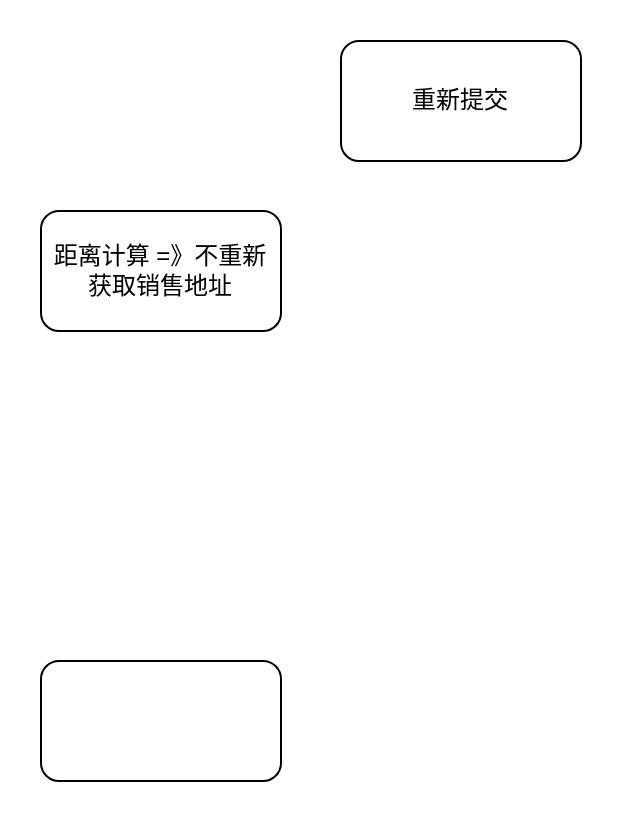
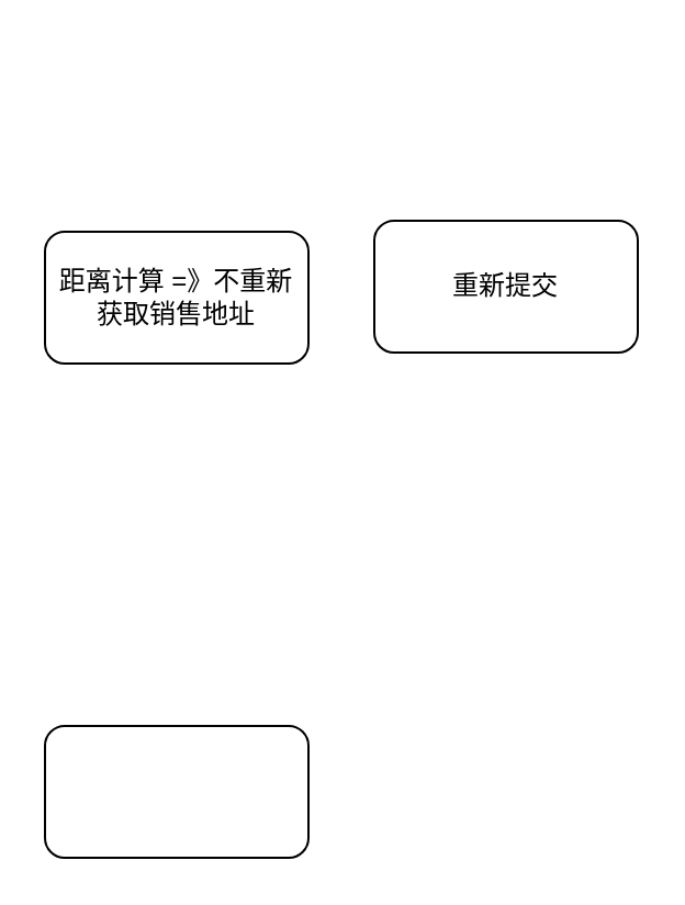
- <mxCell id="2" value="重新提交" style="rounded=1;whiteSpace=wrap;html=1;" vertex="1" parent="1"><mxGeometry x="170" y="20" width="120" height="60" as="geometry" /></mxCell>
+ <mxCell id="2" value="重新提交" style="rounded=1;whiteSpace=wrap;html=1;" vertex="1" parent="1"><mxGeometry x="170" y="100" width="120" height="60" as="geometry" /></mxCell>
